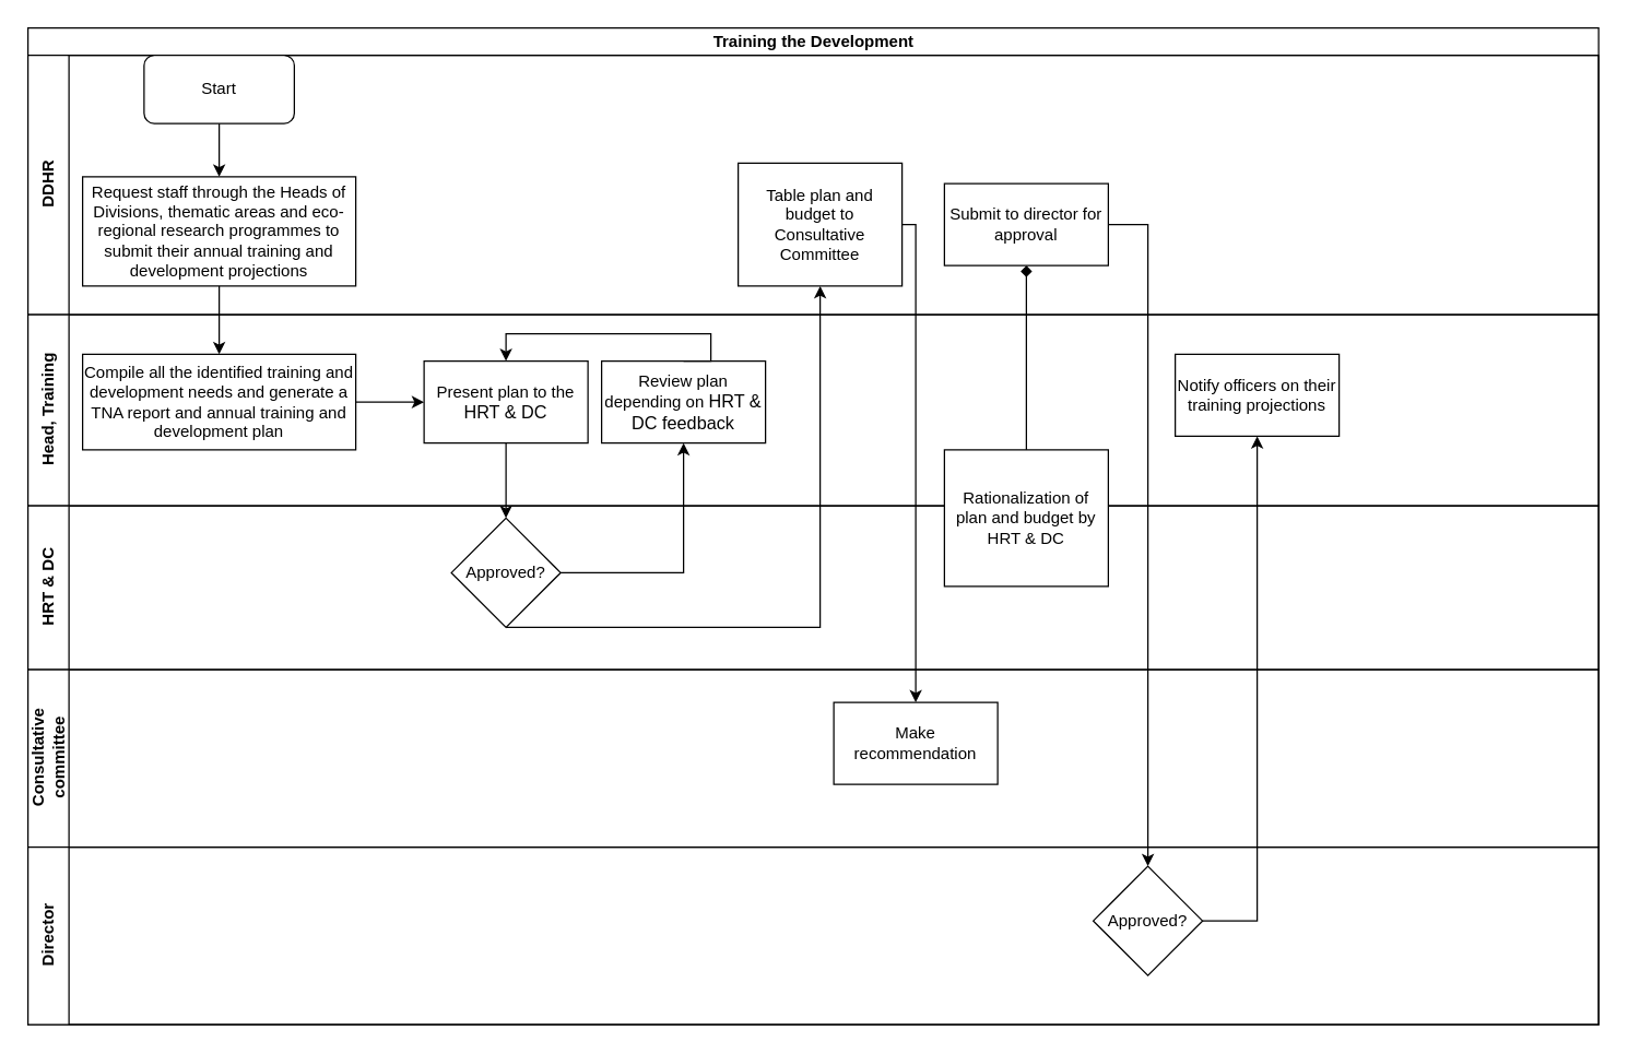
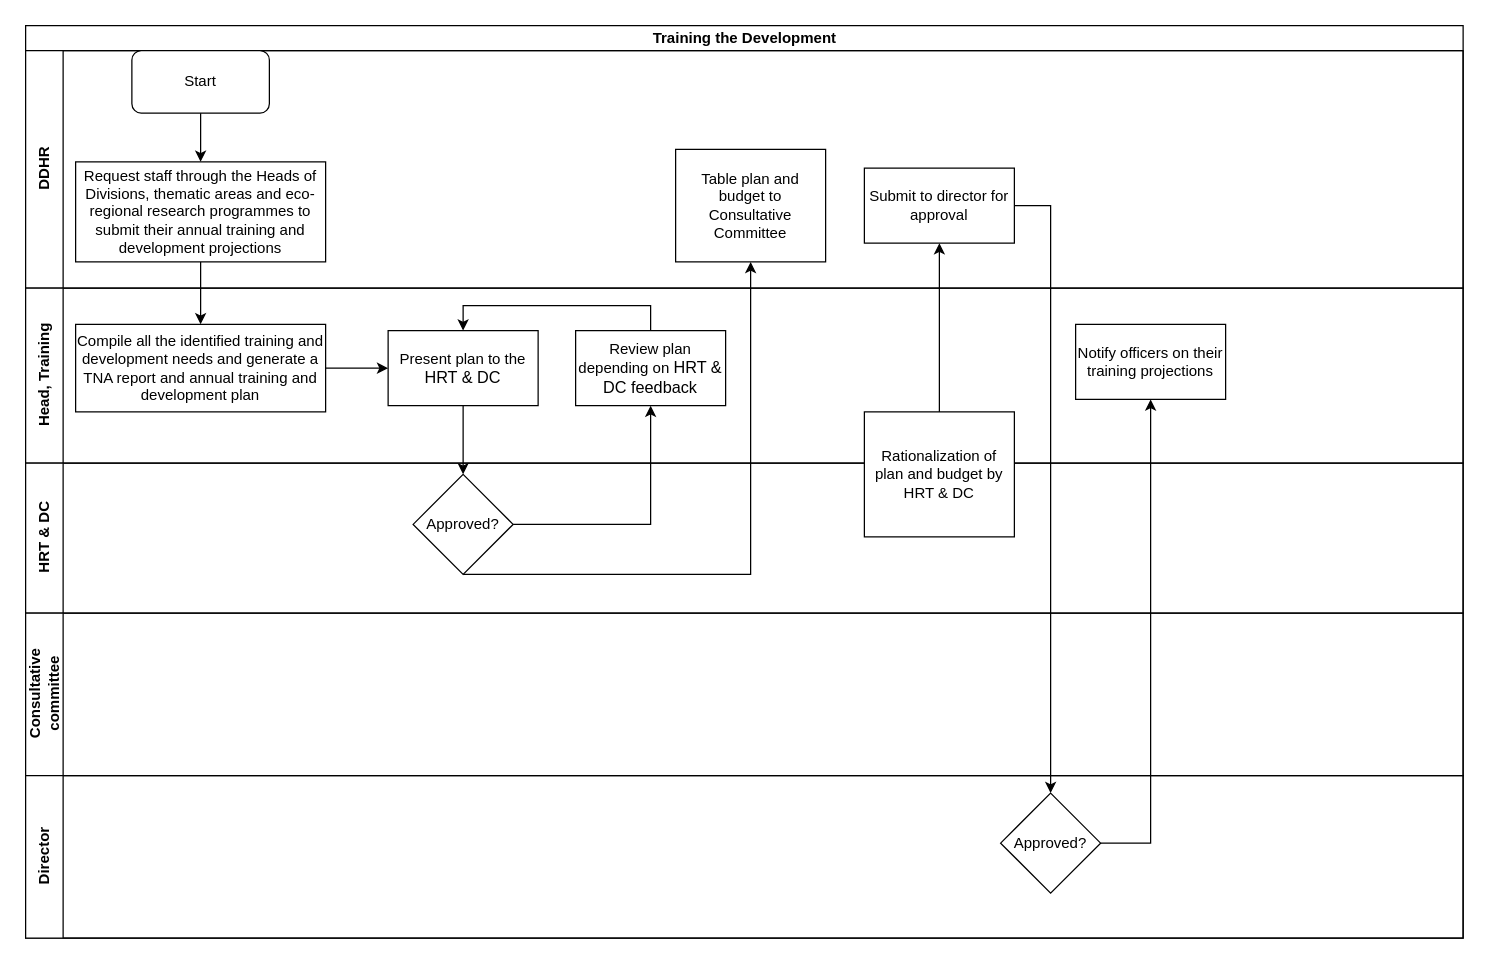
- <mxCell id="8" value="" style="edgeStyle=orthogonalEdgeStyle;rounded=0;orthogonalLoop=1;jettySize=auto;html=1;endArrow=diamond;" edge="1" parent="2" source="26" target="16"><mxGeometry relative="1" as="geometry" /></mxCell>
+ <mxCell id="8" value="" style="edgeStyle=orthogonalEdgeStyle;rounded=0;orthogonalLoop=1;jettySize=auto;html=1;" edge="1" parent="2" source="26" target="16"><mxGeometry relative="1" as="geometry" /></mxCell>
- <mxCell id="21" value="Review plan depending on &lt;font size=&quot;2&quot;&gt;HRT &amp;amp; DC feedback&lt;br&gt;&lt;/font&gt;" style="whiteSpace=wrap;html=1;rounded=0;" vertex="1" parent="17"><mxGeometry x="420" y="34" width="120" height="60" as="geometry" /></mxCell>
+ <mxCell id="21" value="Review plan depending on &lt;font size=&quot;2&quot;&gt;HRT &amp;amp; DC feedback&lt;br&gt;&lt;/font&gt;" style="whiteSpace=wrap;html=1;rounded=0;" vertex="1" parent="17"><mxGeometry x="440" y="34" width="120" height="60" as="geometry" /></mxCell>
- <mxCell id="7" value="" style="edgeStyle=orthogonalEdgeStyle;rounded=0;orthogonalLoop=1;jettySize=auto;html=1;entryX=0.5;entryY=0;entryDx=0;entryDy=0;" edge="1" parent="2" source="15" target="28"><mxGeometry relative="1" as="geometry"><mxPoint x="650" y="489" as="targetPoint" /><Array as="points"><mxPoint x="650" y="144" /></Array></mxGeometry></mxCell>
- <mxCell id="28" value="Make recommendation" style="rounded=0;whiteSpace=wrap;html=1;" vertex="1" parent="27"><mxGeometry x="590" y="24" width="120" height="60" as="geometry" /></mxCell>
